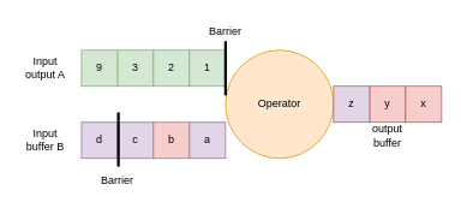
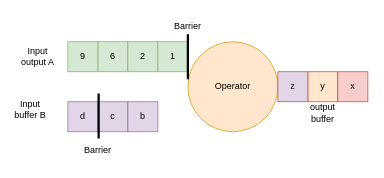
- <mxCell id="3" value="3" style="rounded=0;whiteSpace=wrap;html=1;fillColor=#d5e8d4;strokeColor=#82b366;" vertex="1" parent="1"><mxGeometry x="130" y="55" width="40" height="40" as="geometry" /></mxCell>
+ <mxCell id="3" value="6" style="rounded=0;whiteSpace=wrap;html=1;fillColor=#d5e8d4;strokeColor=#82b366;" vertex="1" parent="1"><mxGeometry x="130" y="55" width="40" height="40" as="geometry" /></mxCell>
- <mxCell id="15" value="y" style="rounded=0;whiteSpace=wrap;html=1;fillColor=#f8cecc;strokeColor=#b85450;" vertex="1" parent="1"><mxGeometry x="410" y="95" width="40" height="40" as="geometry" /></mxCell>
+ <mxCell id="15" value="y" style="rounded=0;whiteSpace=wrap;html=1;fillColor=#ffe6cc;strokeColor=#b85450;" vertex="1" parent="1"><mxGeometry x="410" y="95" width="40" height="40" as="geometry" /></mxCell>
- <mxCell id="19" value="Input buffer B" style="text;html=1;strokeColor=none;fillColor=none;align=center;verticalAlign=middle;whiteSpace=wrap;rounded=0;" vertex="1" parent="1"><mxGeometry x="20" y="140" width="60" height="30" as="geometry" /></mxCell>
+ <mxCell id="19" value="Input buffer B" style="text;html=1;strokeColor=none;fillColor=none;align=center;verticalAlign=middle;whiteSpace=wrap;rounded=0;" vertex="1" parent="1"><mxGeometry x="10" y="130" width="60" height="30" as="geometry" /></mxCell>
- <mxCell id="8" value="b" style="rounded=0;whiteSpace=wrap;html=1;fillColor=#f8cecc;strokeColor=#9673a6;" vertex="1" parent="1"><mxGeometry x="170" y="135" width="40" height="40" as="geometry" /></mxCell>
+ <mxCell id="8" value="b" style="rounded=0;whiteSpace=wrap;html=1;fillColor=#e1d5e7;strokeColor=#9673a6;" vertex="1" parent="1"><mxGeometry x="170" y="135" width="40" height="40" as="geometry" /></mxCell>
- <mxCell id="9" value="a" style="rounded=0;whiteSpace=wrap;html=1;fillColor=#e1d5e7;strokeColor=#9673a6;" vertex="1" parent="1"><mxGeometry x="210" y="135" width="40" height="40" as="geometry" /></mxCell>
